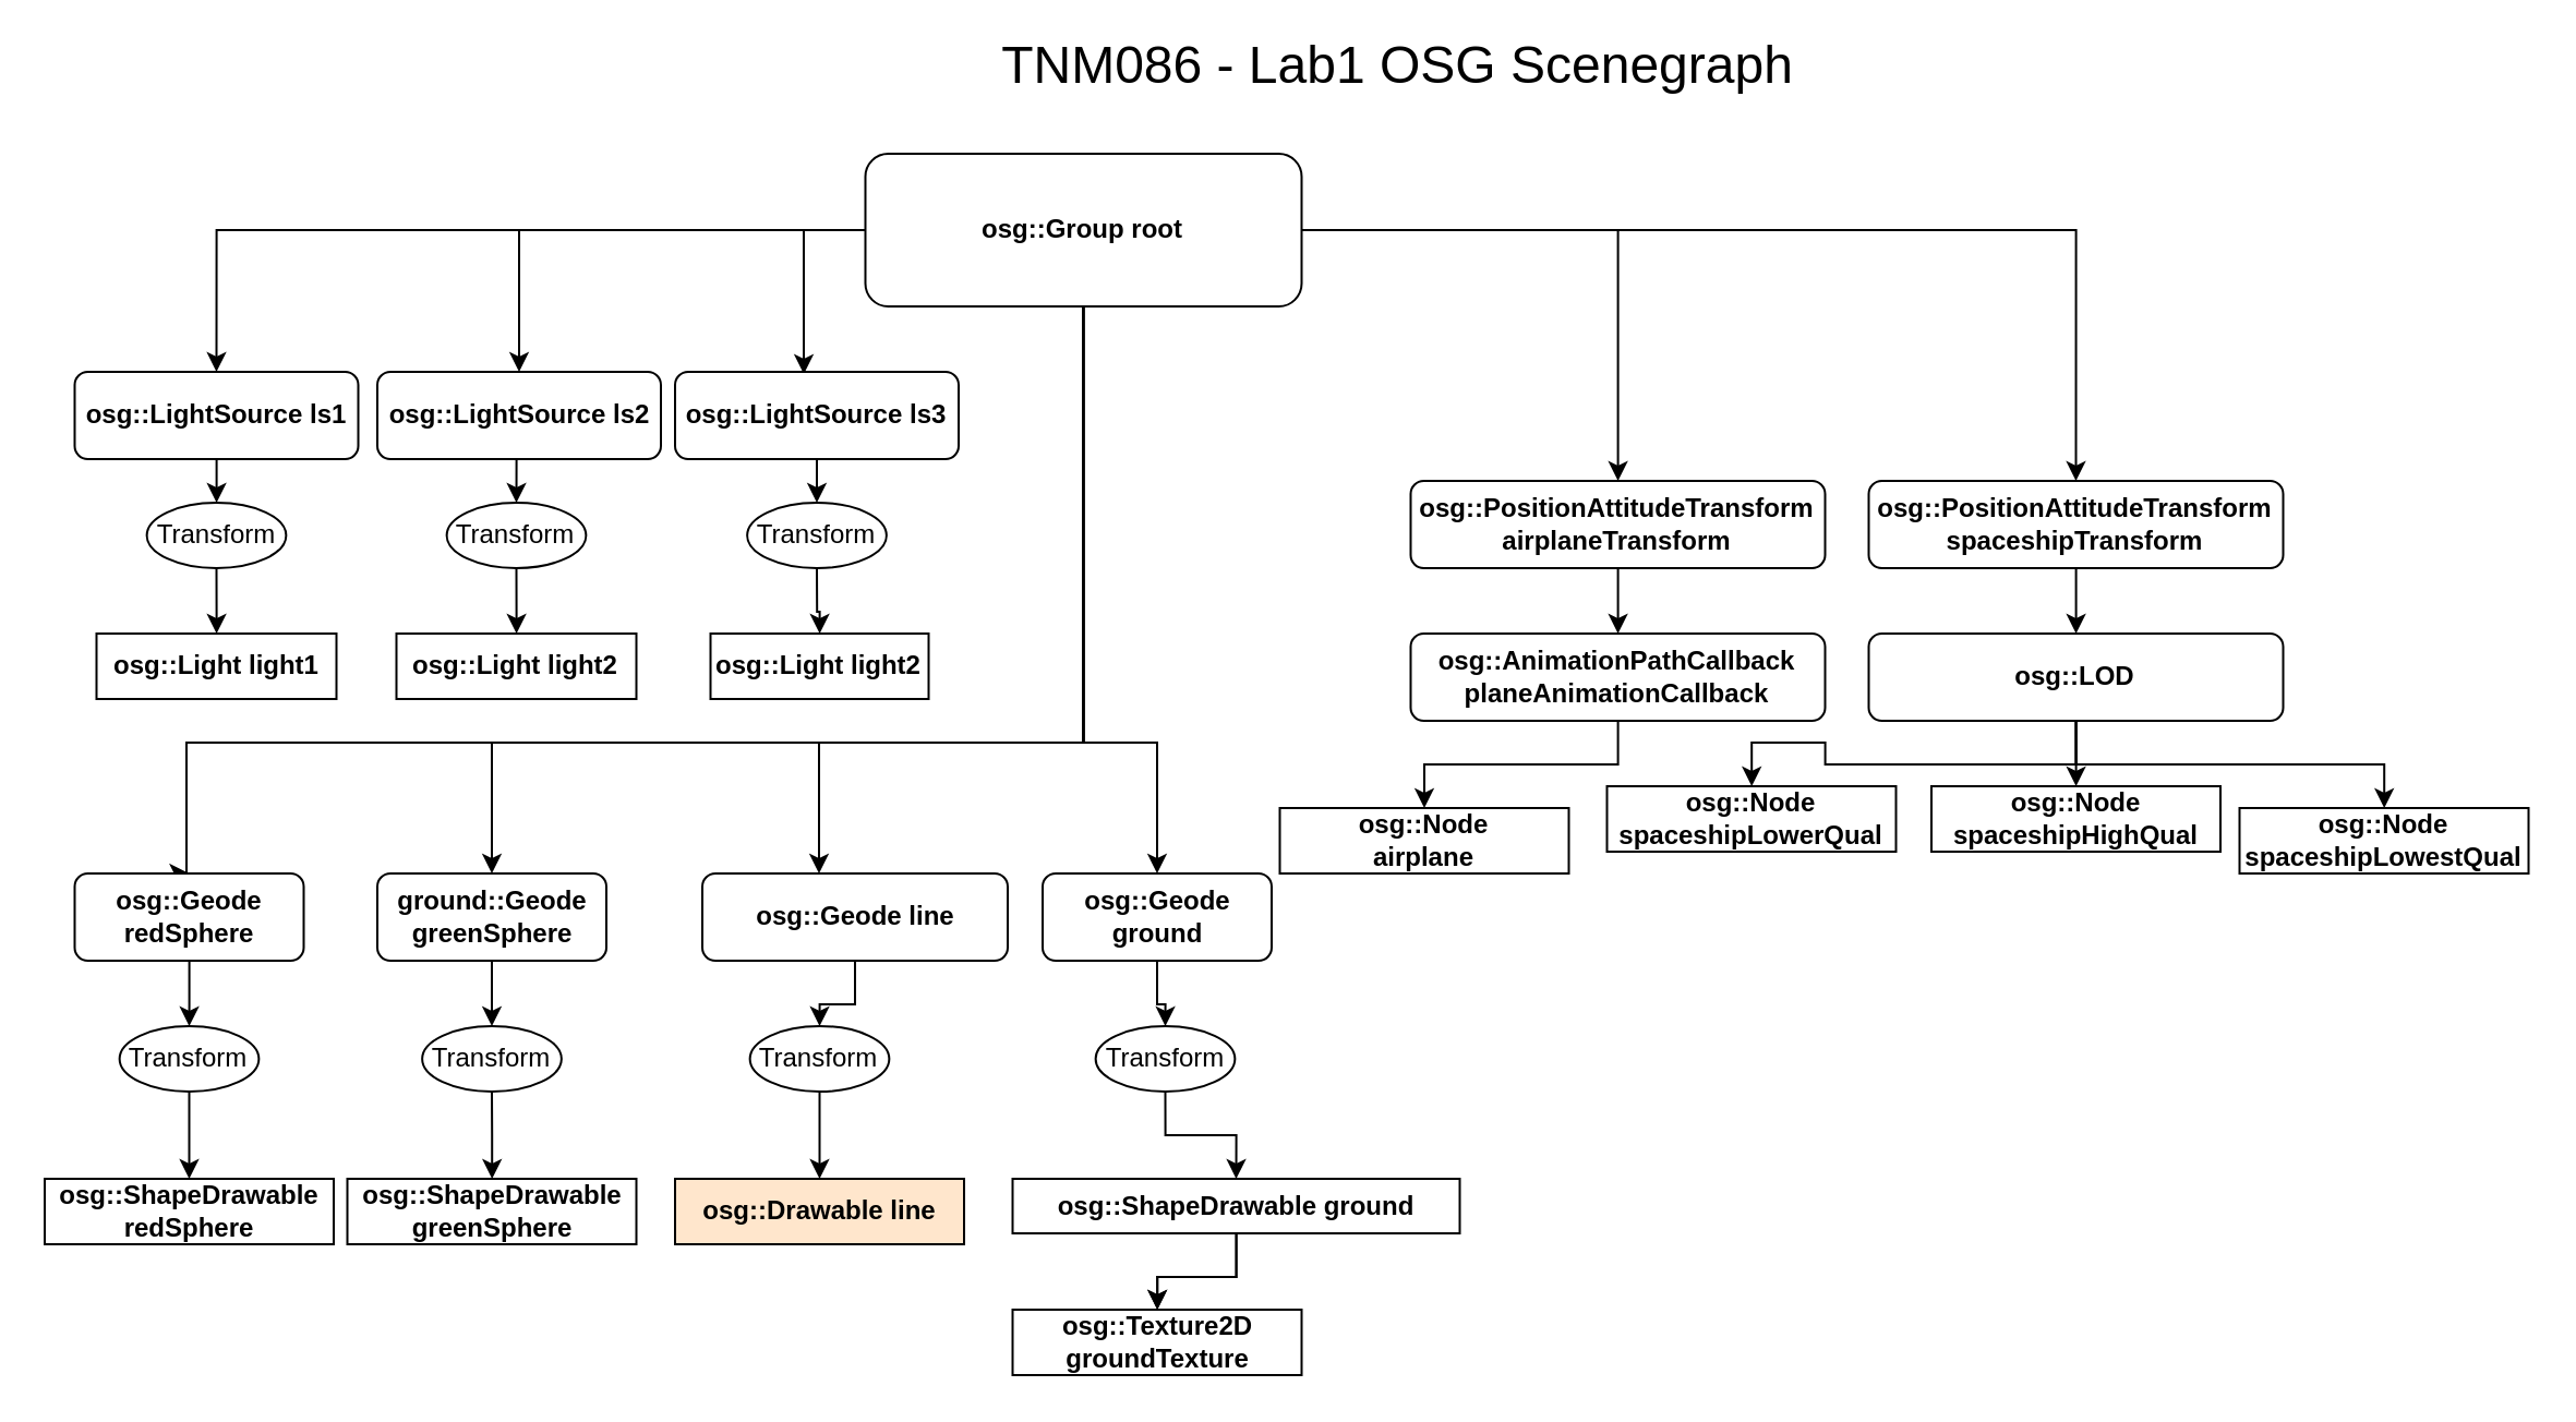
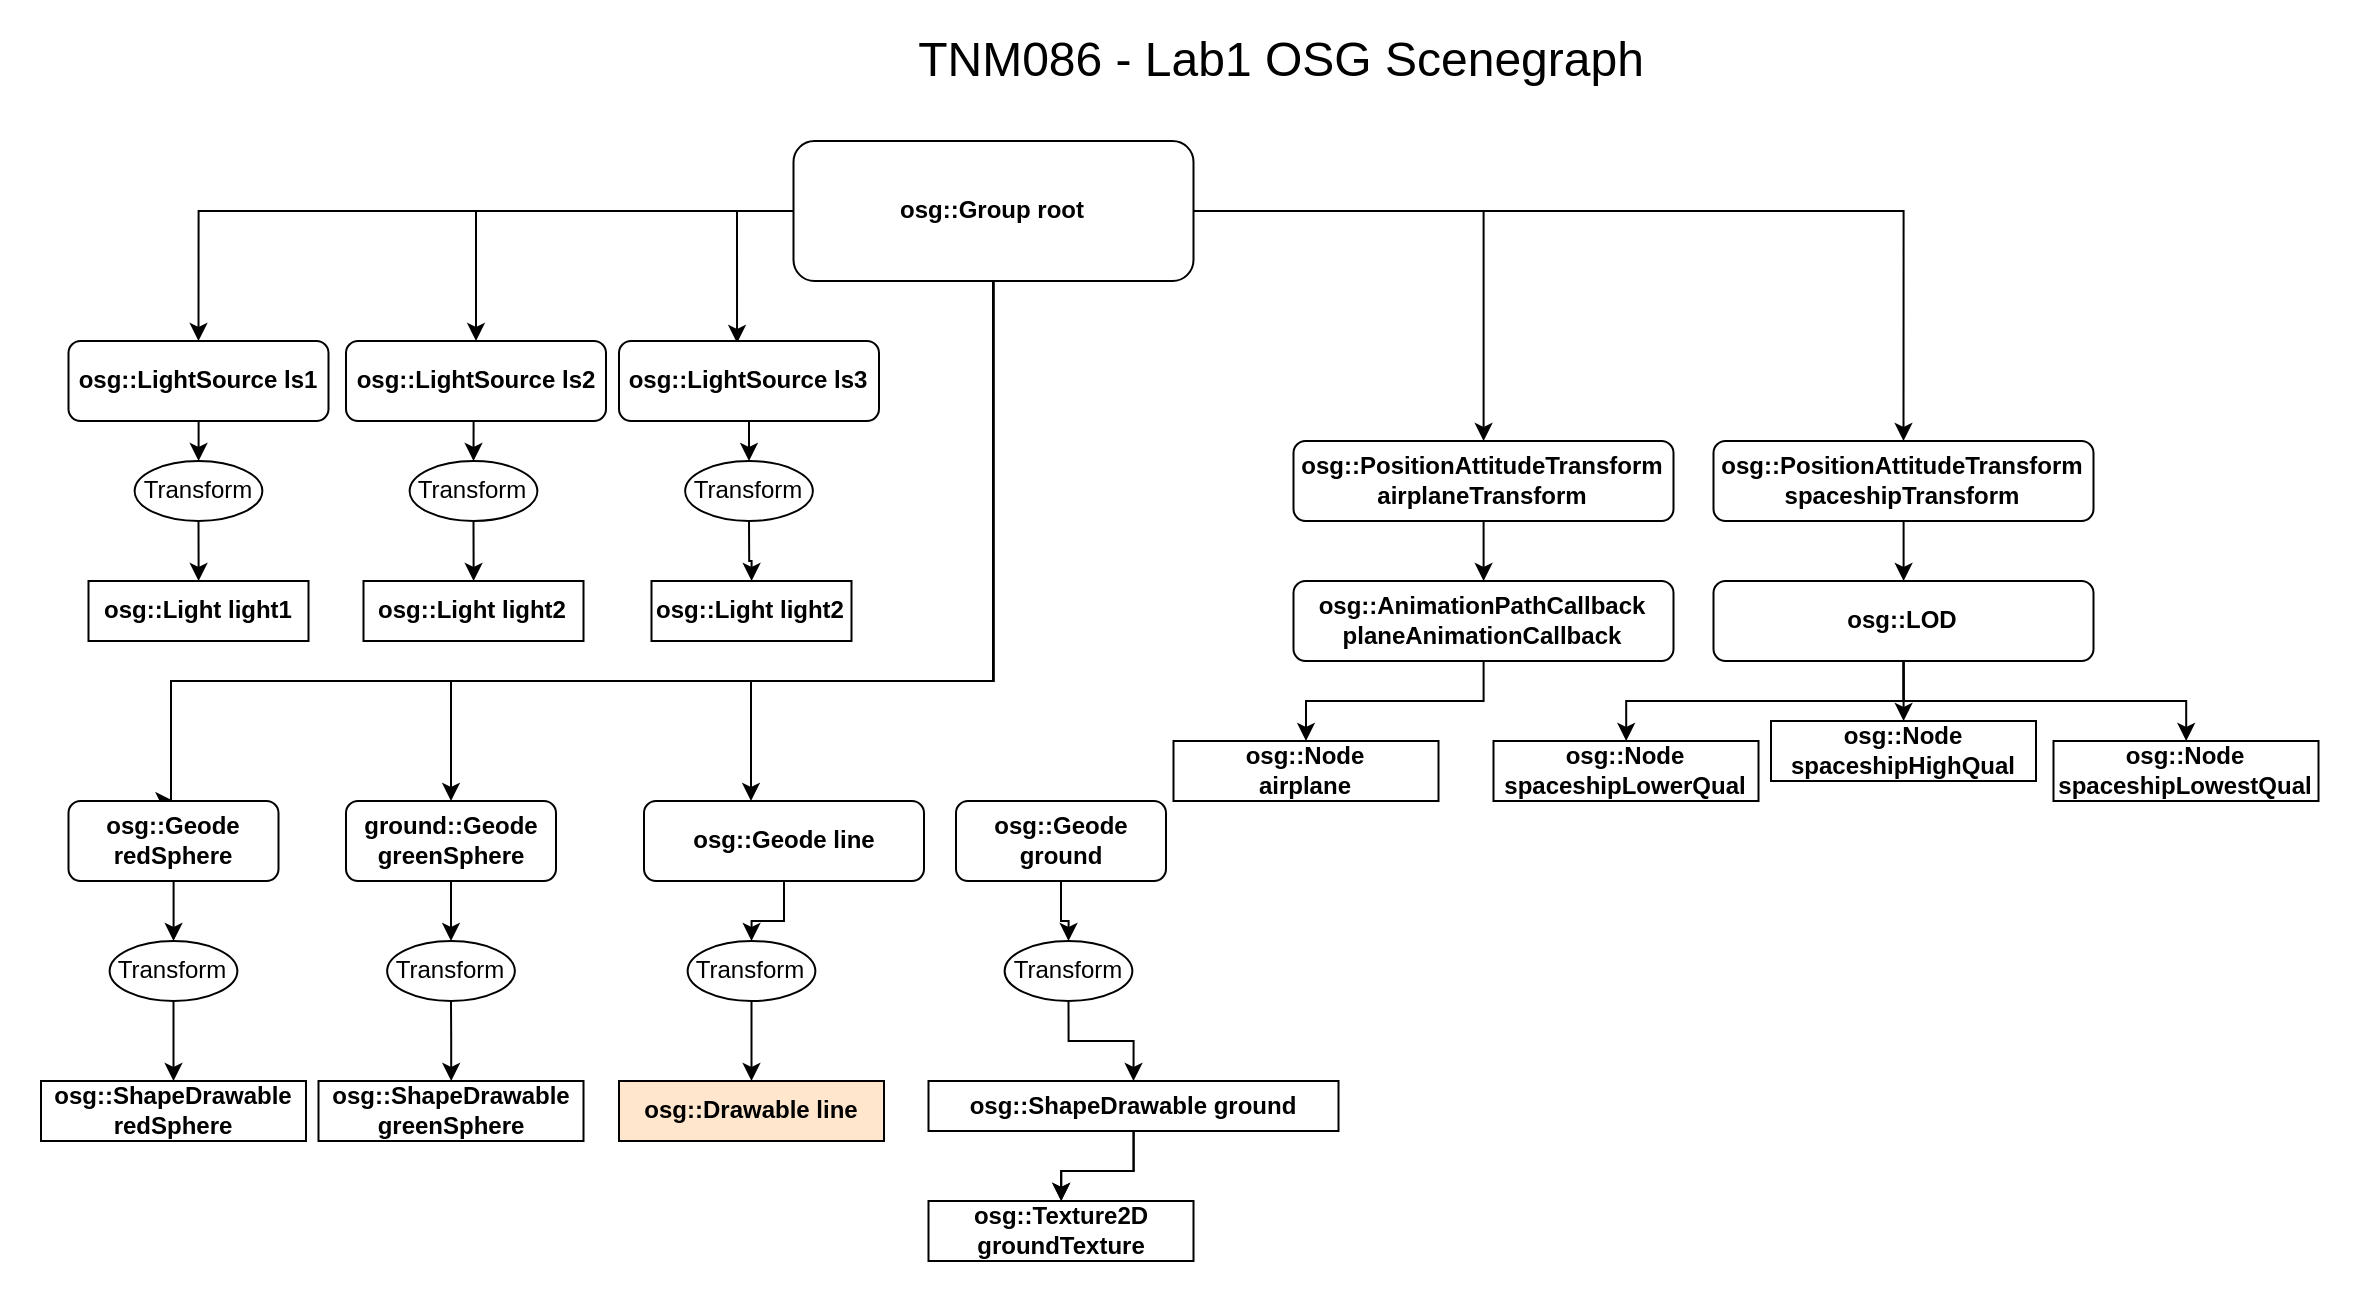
- <mxCell id="4" style="edgeStyle=orthogonalEdgeStyle;rounded=0;orthogonalLoop=1;jettySize=auto;html=1;exitX=0.5;exitY=1;exitDx=0;exitDy=0;entryX=0.5;entryY=0;entryDx=0;entryDy=0;" parent="1" source="11" target="28" edge="1"><mxGeometry relative="1" as="geometry"><Array as="points"><mxPoint x="496" y="340" /><mxPoint x="530" y="340" /></Array></mxGeometry></mxCell>
- <mxCell id="45" value="&lt;b&gt;osg::Node&lt;br&gt;spaceshipLowerQual&lt;br&gt;&lt;/b&gt;" style="rounded=0;whiteSpace=wrap;html=1;" parent="1" vertex="1"><mxGeometry x="736.25" y="360" width="132.5" height="30" as="geometry" /></mxCell>
+ <mxCell id="45" value="&lt;b&gt;osg::Node&lt;br&gt;spaceshipLowerQual&lt;br&gt;&lt;/b&gt;" style="rounded=0;whiteSpace=wrap;html=1;" parent="1" vertex="1"><mxGeometry x="746.25" y="370" width="132.5" height="30" as="geometry" /></mxCell>
